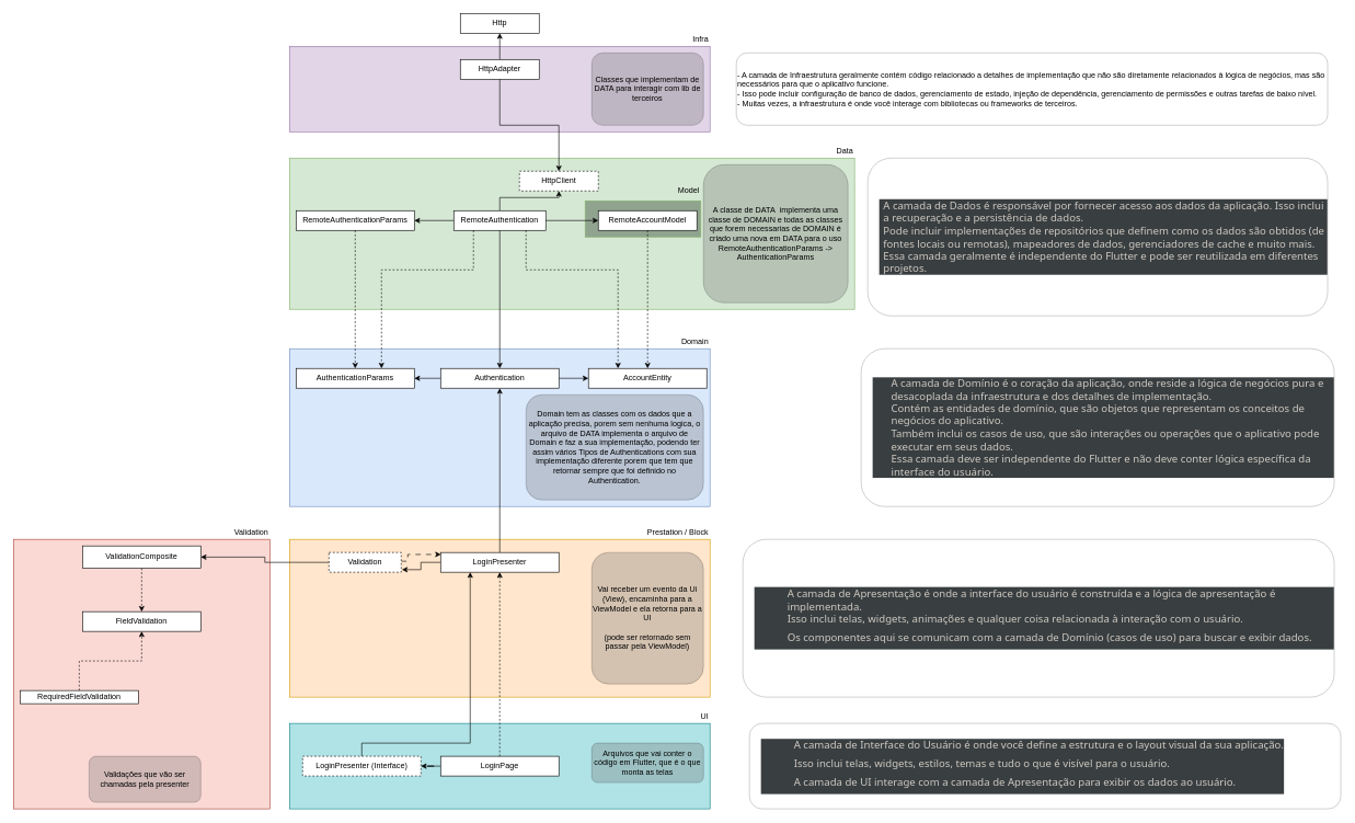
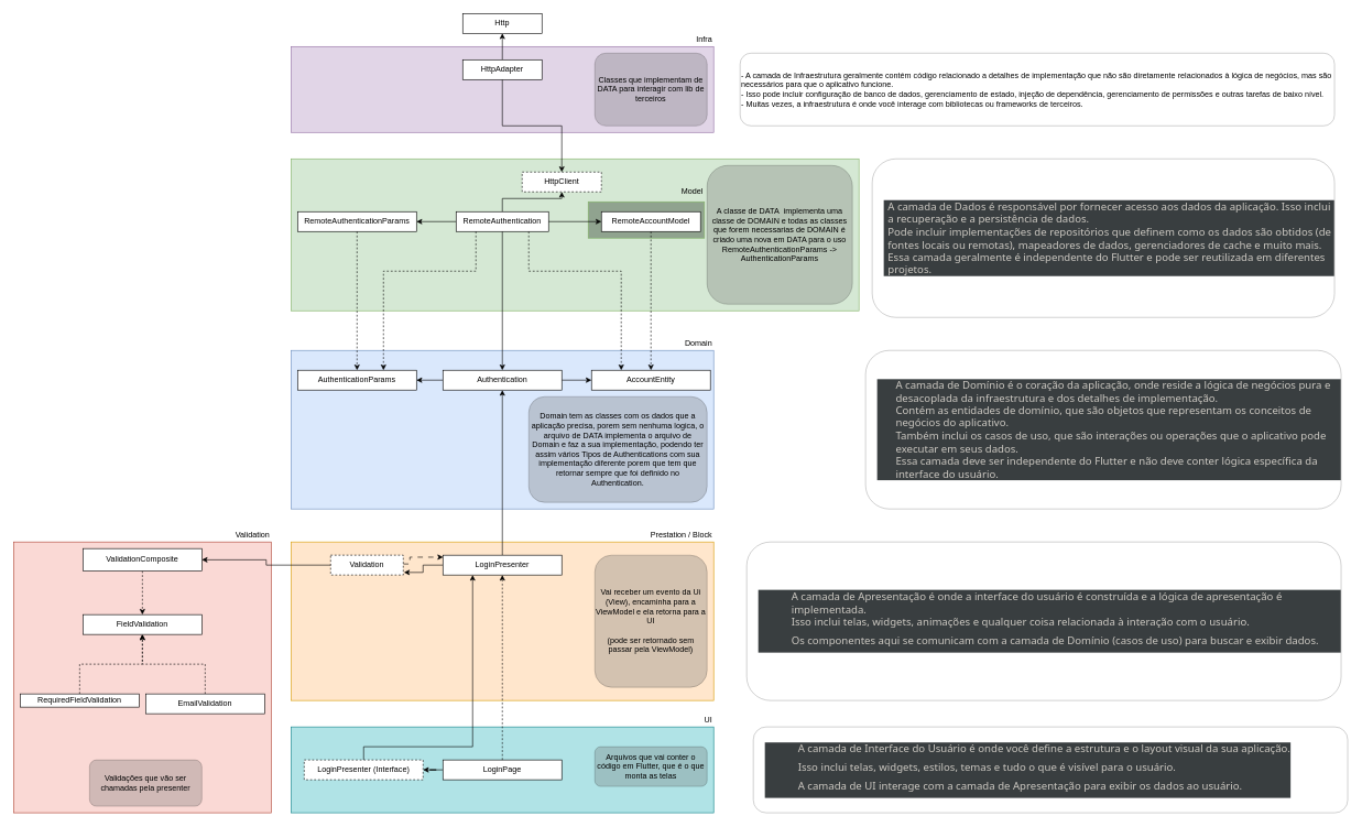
- <mxCell id="8" value="Data" style="text;html=1;strokeColor=none;fillColor=none;align=right;verticalAlign=middle;whiteSpace=wrap;rounded=0;" vertex="1" parent="1"><mxGeometry x="1200" y="220" width="100" height="20" as="geometry" /></mxCell>
+ <mxCell id="38" value="" style="edgeStyle=orthogonalEdgeStyle;rounded=0;orthogonalLoop=1;jettySize=auto;html=1;dashed=1;" edge="1" parent="1" source="39" target="65"><mxGeometry relative="1" as="geometry" /></mxCell>
+ <mxCell id="39" value="EmailValidation" style="rounded=0;whiteSpace=wrap;html=1;" vertex="1" parent="1"><mxGeometry x="220" y="1050" width="180" height="30" as="geometry" /></mxCell>
